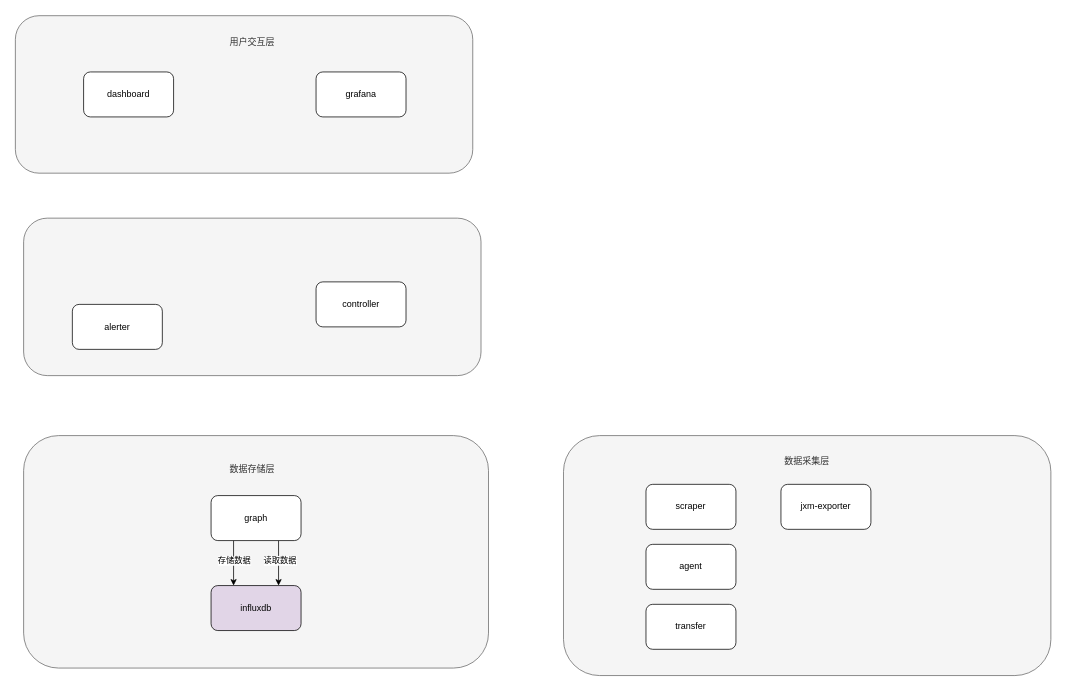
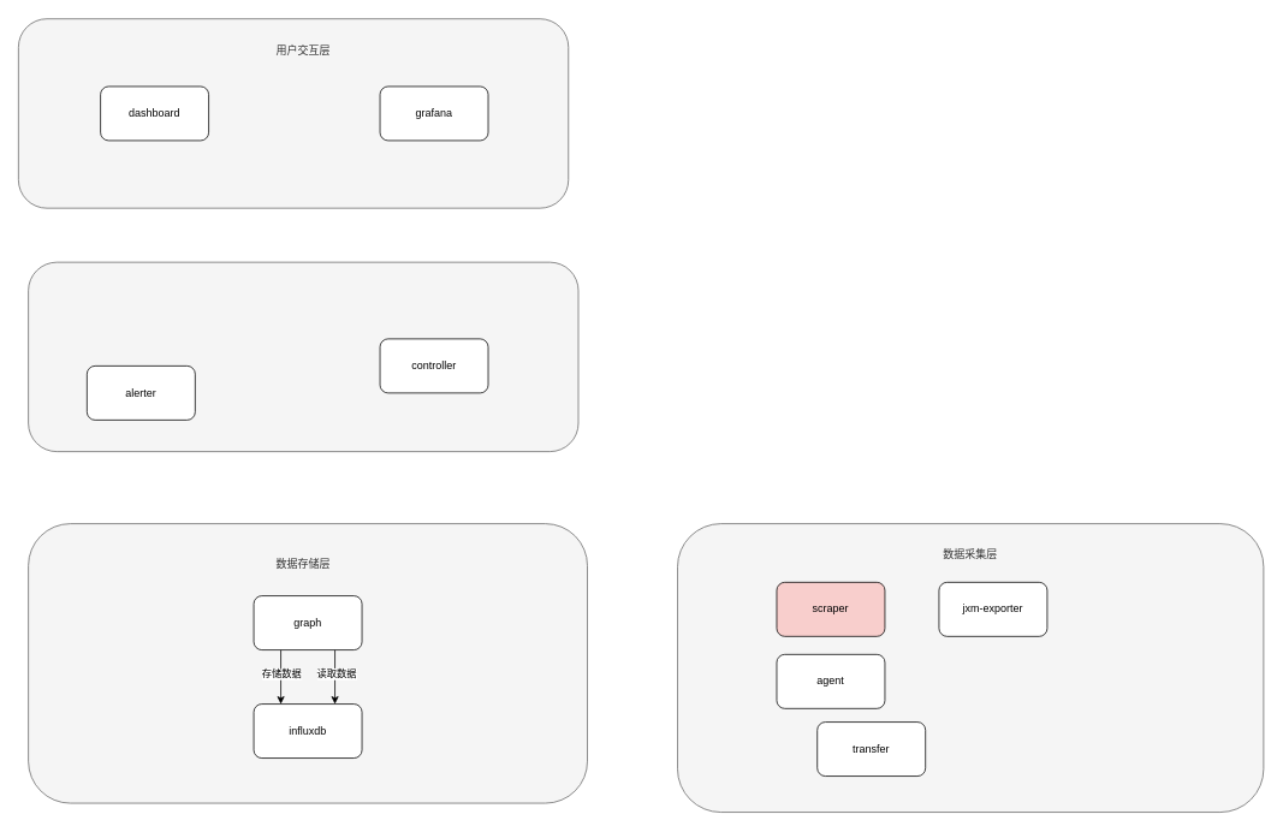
- <mxCell id="10" value="scraper" style="rounded=1;whiteSpace=wrap;html=1;" parent="1" vertex="1"><mxGeometry x="861" y="645" width="120" height="60" as="geometry" /></mxCell>
+ <mxCell id="10" value="scraper" style="rounded=1;whiteSpace=wrap;html=1;fillColor=#f8cecc;" parent="1" vertex="1"><mxGeometry x="861" y="645" width="120" height="60" as="geometry" /></mxCell>
- <mxCell id="21" value="influxdb" style="rounded=1;whiteSpace=wrap;html=1;fillColor=#e1d5e7;" vertex="1" parent="1"><mxGeometry x="281" y="780" width="120" height="60" as="geometry" /></mxCell>
+ <mxCell id="21" value="influxdb" style="rounded=1;whiteSpace=wrap;html=1;" vertex="1" parent="1"><mxGeometry x="281" y="780" width="120" height="60" as="geometry" /></mxCell>
- <mxCell id="12" value="transfer" style="rounded=1;whiteSpace=wrap;html=1;" parent="1" vertex="1"><mxGeometry x="861" y="805" width="120" height="60" as="geometry" /></mxCell>
+ <mxCell id="12" value="transfer" style="rounded=1;whiteSpace=wrap;html=1;" parent="1" vertex="1"><mxGeometry x="906" y="800" width="120" height="60" as="geometry" /></mxCell>
